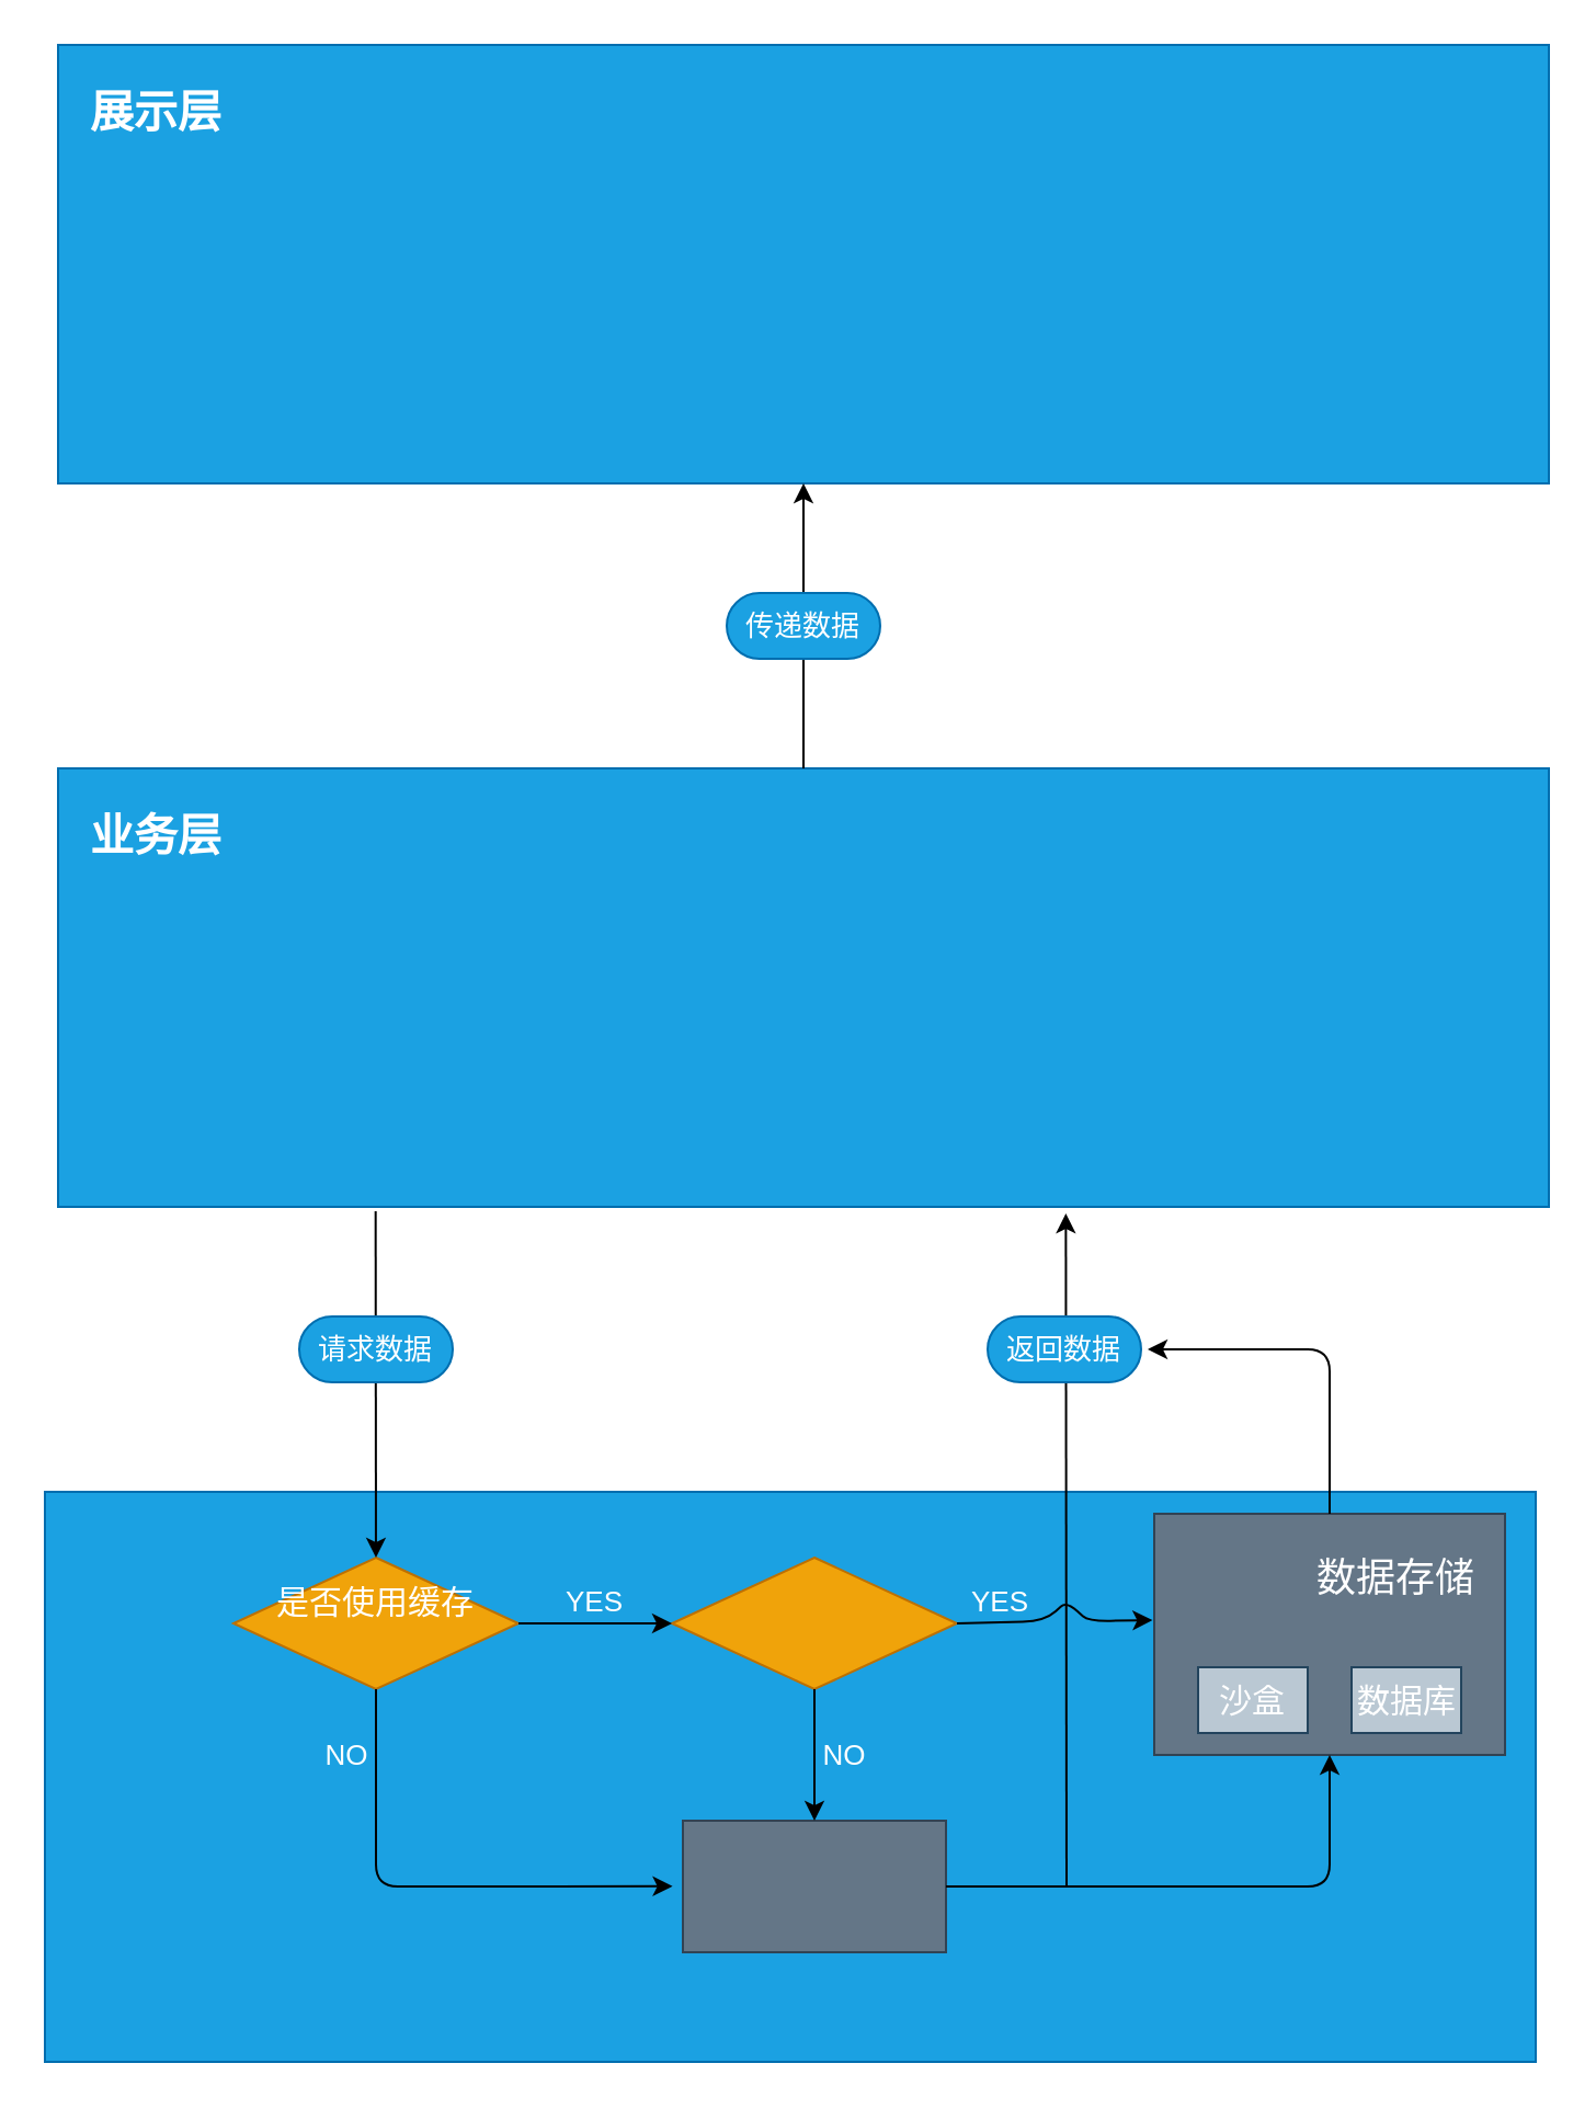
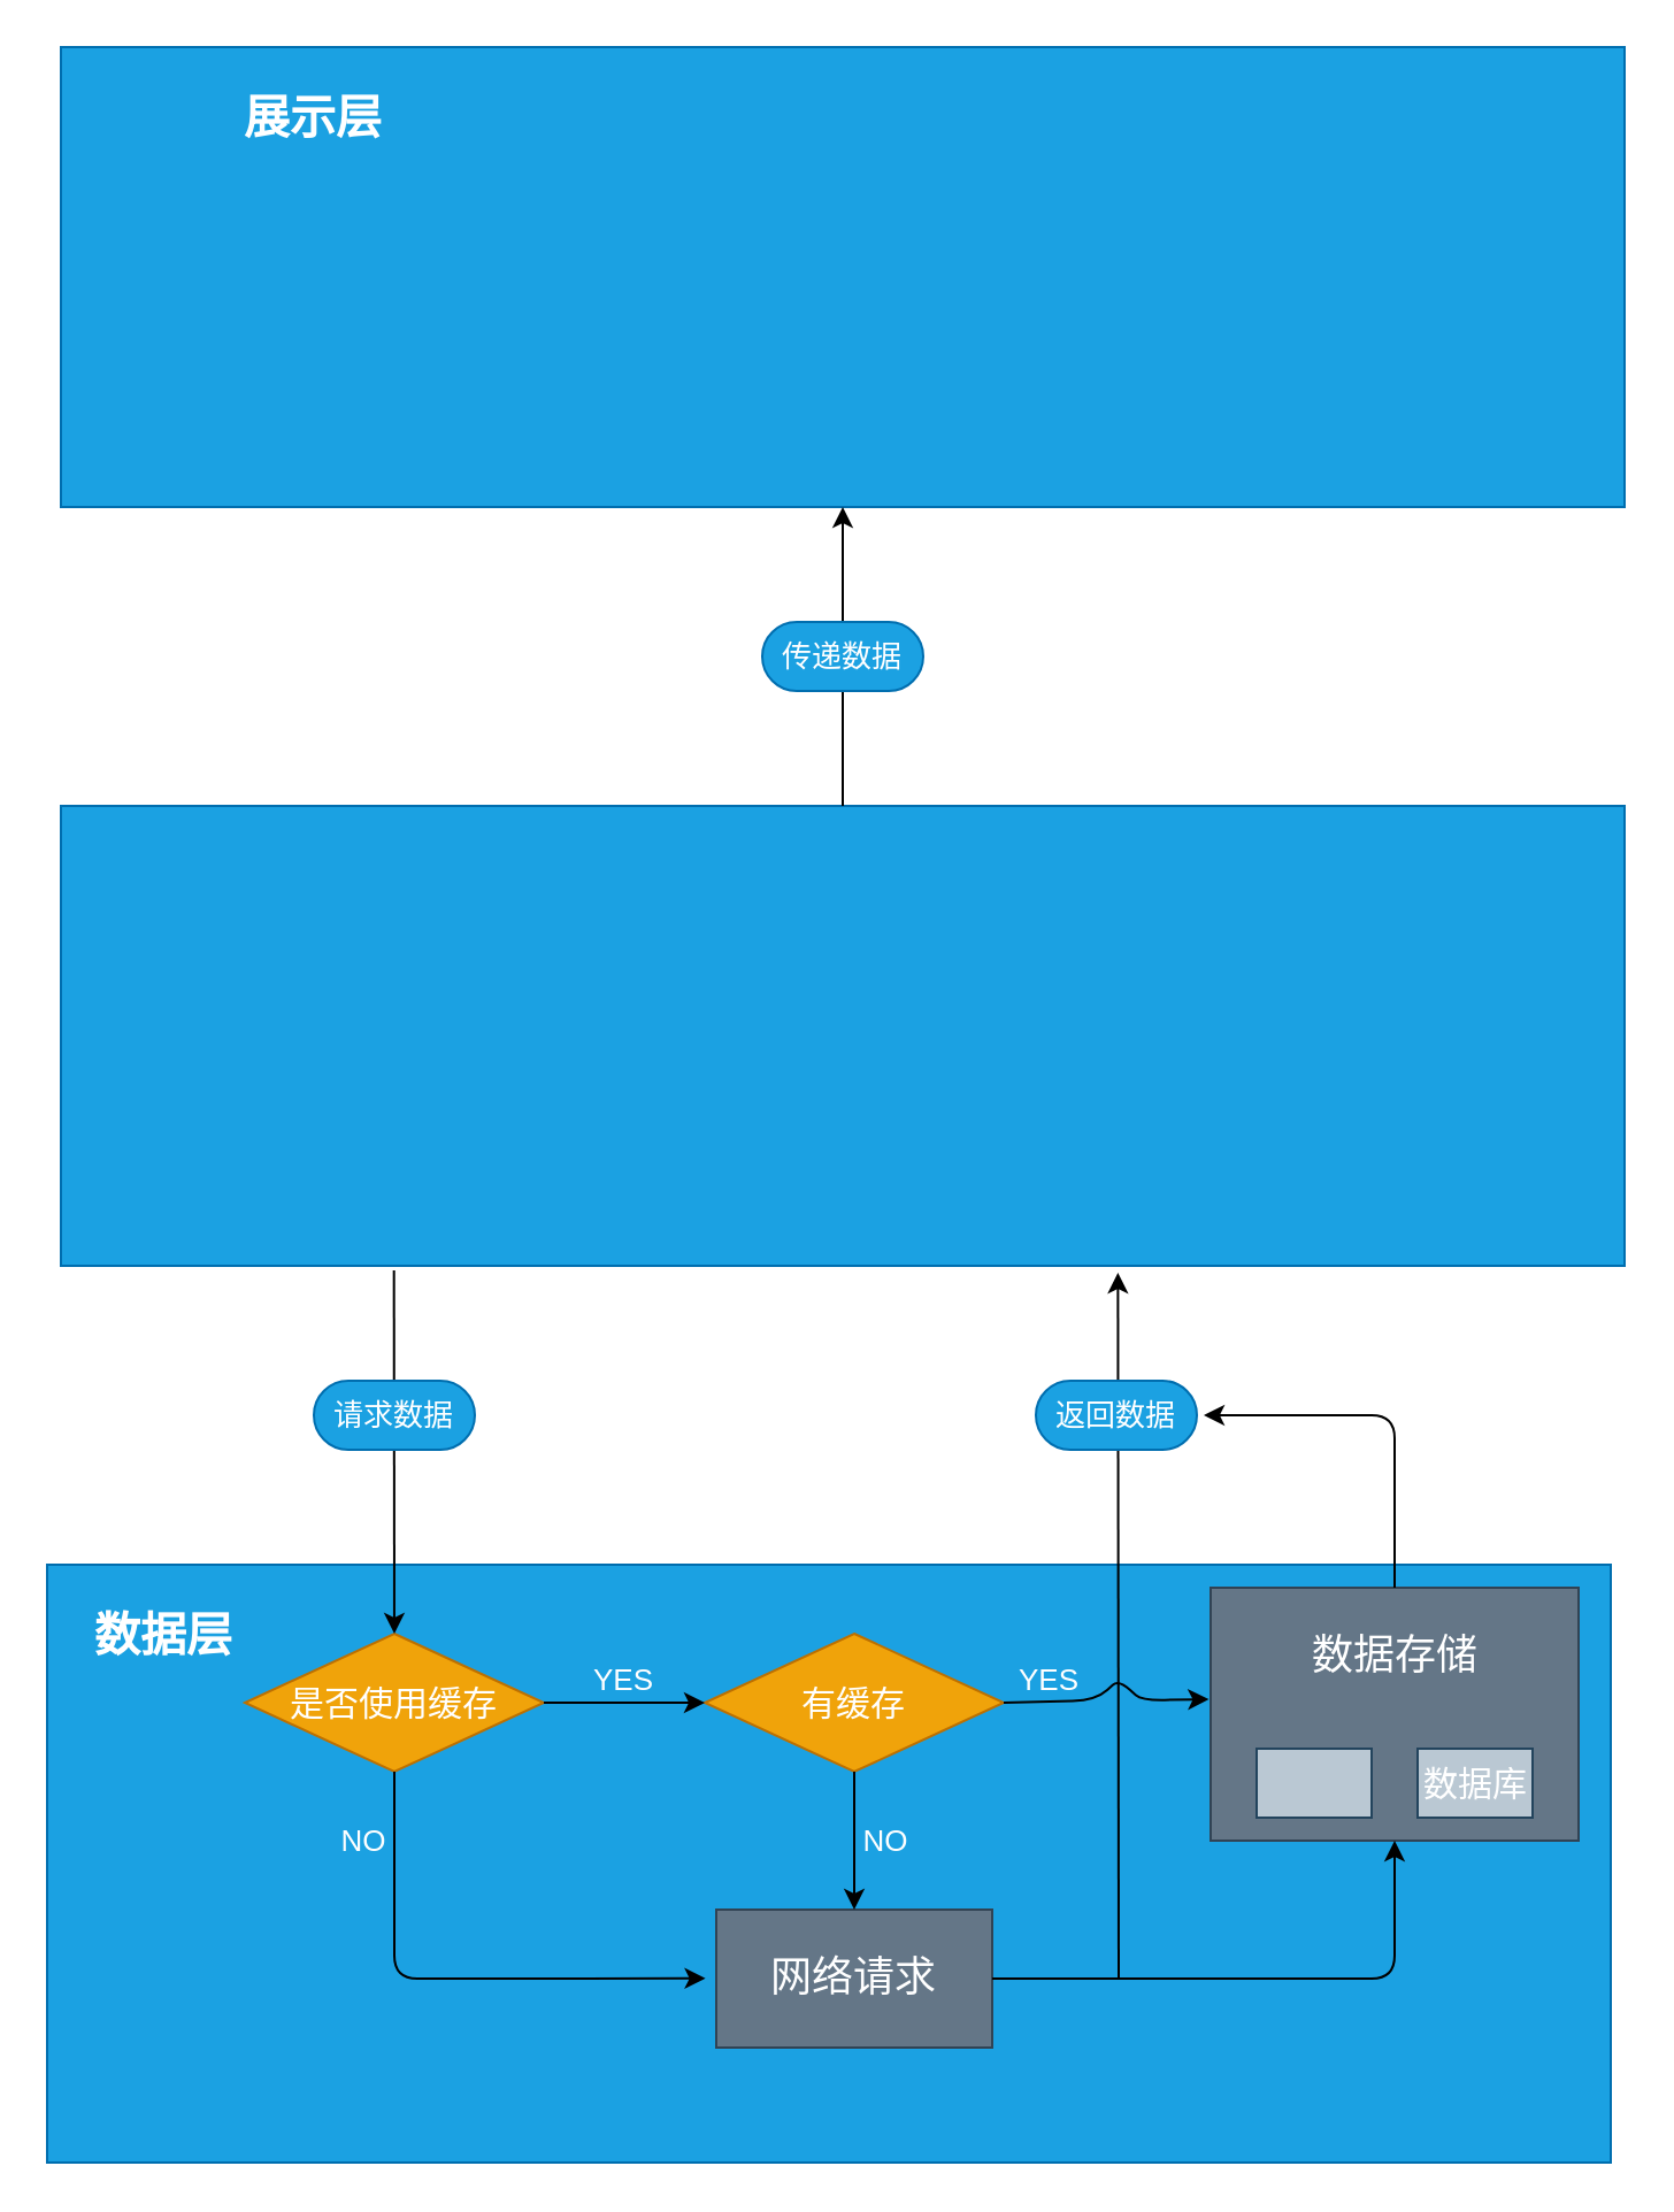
- <mxCell id="3" value="展示层" style="text;html=1;strokeColor=none;fillColor=none;align=center;verticalAlign=middle;whiteSpace=wrap;rounded=0;fontSize=20;fontColor=#FFFFFF;fontStyle=1" vertex="1" parent="1"><mxGeometry x="36" y="40" width="70" height="20" as="geometry" /></mxCell>
+ <mxCell id="3" value="展示层" style="text;html=1;strokeColor=none;fillColor=none;align=center;verticalAlign=middle;whiteSpace=wrap;rounded=0;fontSize=20;fontColor=#FFFFFF;fontStyle=1" vertex="1" parent="1"><mxGeometry x="101" y="40" width="70" height="20" as="geometry" /></mxCell>
- <mxCell id="6" value="&lt;div&gt;业务层&lt;/div&gt;" style="text;html=1;strokeColor=none;fillColor=none;align=center;verticalAlign=middle;whiteSpace=wrap;rounded=0;fontSize=20;fontColor=#FFFFFF;fontStyle=1" vertex="1" parent="1"><mxGeometry x="36" y="370" width="70" height="20" as="geometry" /></mxCell>
+ <mxCell id="8" value="数据层" style="text;html=1;strokeColor=none;fillColor=none;align=center;verticalAlign=middle;whiteSpace=wrap;rounded=0;fontSize=20;fontColor=#FFFFFF;fontStyle=1" vertex="1" parent="1"><mxGeometry x="36" y="700" width="70" height="20" as="geometry" /></mxCell>
- <mxCell id="33" value="数据存储" style="text;html=1;strokeColor=none;fillColor=none;align=center;verticalAlign=middle;whiteSpace=wrap;rounded=0;fontSize=18;fontColor=#FFFFFF;" vertex="1" parent="1"><mxGeometry x="598.5" y="710" width="75" height="20" as="geometry" /></mxCell>
+ <mxCell id="33" value="数据存储" style="text;html=1;strokeColor=none;fillColor=none;align=center;verticalAlign=middle;whiteSpace=wrap;rounded=0;fontSize=18;fontColor=#FFFFFF;" vertex="1" parent="1"><mxGeometry x="568.5" y="710" width="75" height="20" as="geometry" /></mxCell>
- <mxCell id="10" value="是否使用缓存" style="text;html=1;strokeColor=none;fillColor=none;align=center;verticalAlign=middle;whiteSpace=wrap;rounded=0;fontSize=15;fontColor=#FFFFFF;" vertex="1" parent="1"><mxGeometry x="116" y="720" width="110" height="20" as="geometry" /></mxCell>
+ <mxCell id="10" value="是否使用缓存" style="text;html=1;strokeColor=none;fillColor=none;align=center;verticalAlign=middle;whiteSpace=wrap;rounded=0;fontSize=15;fontColor=#FFFFFF;" vertex="1" parent="1"><mxGeometry x="116" y="730" width="110" height="20" as="geometry" /></mxCell>
+ <mxCell id="13" value="&lt;div&gt;有缓存&lt;/div&gt;" style="text;html=1;strokeColor=none;fillColor=none;align=center;verticalAlign=middle;whiteSpace=wrap;rounded=0;fontSize=15;fontColor=#FFFFFF;" vertex="1" parent="1"><mxGeometry x="316" y="730" width="110" height="20" as="geometry" /></mxCell>
- <mxCell id="37" value="&lt;div&gt;沙盒&lt;/div&gt;" style="text;html=1;strokeColor=none;fillColor=none;align=center;verticalAlign=middle;whiteSpace=wrap;rounded=0;labelBackgroundColor=none;fontSize=15;fontColor=#FFFFFF;" vertex="1" parent="1"><mxGeometry x="551" y="765" width="40" height="20" as="geometry" /></mxCell>
+ <mxCell id="17" value="网络请求" style="text;html=1;strokeColor=none;fillColor=none;align=center;verticalAlign=middle;whiteSpace=wrap;rounded=0;fontSize=18;fontColor=#FFFFFF;" vertex="1" parent="1"><mxGeometry x="316" y="850" width="110" height="20" as="geometry" /></mxCell>
